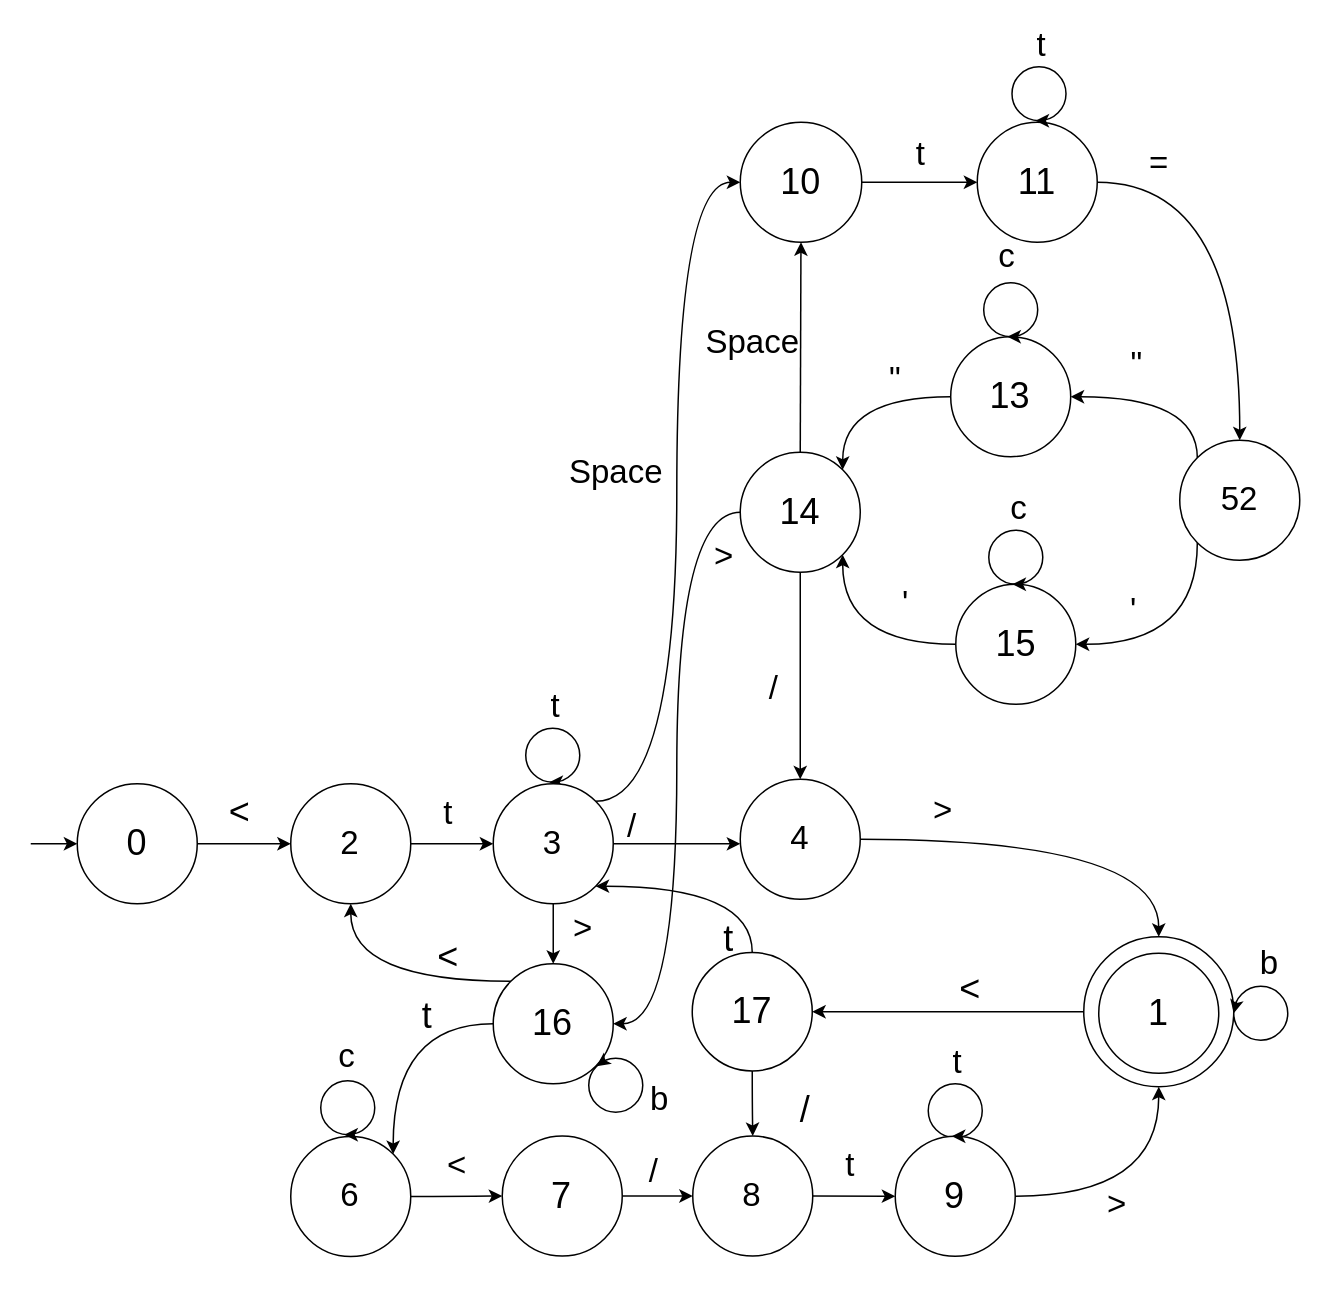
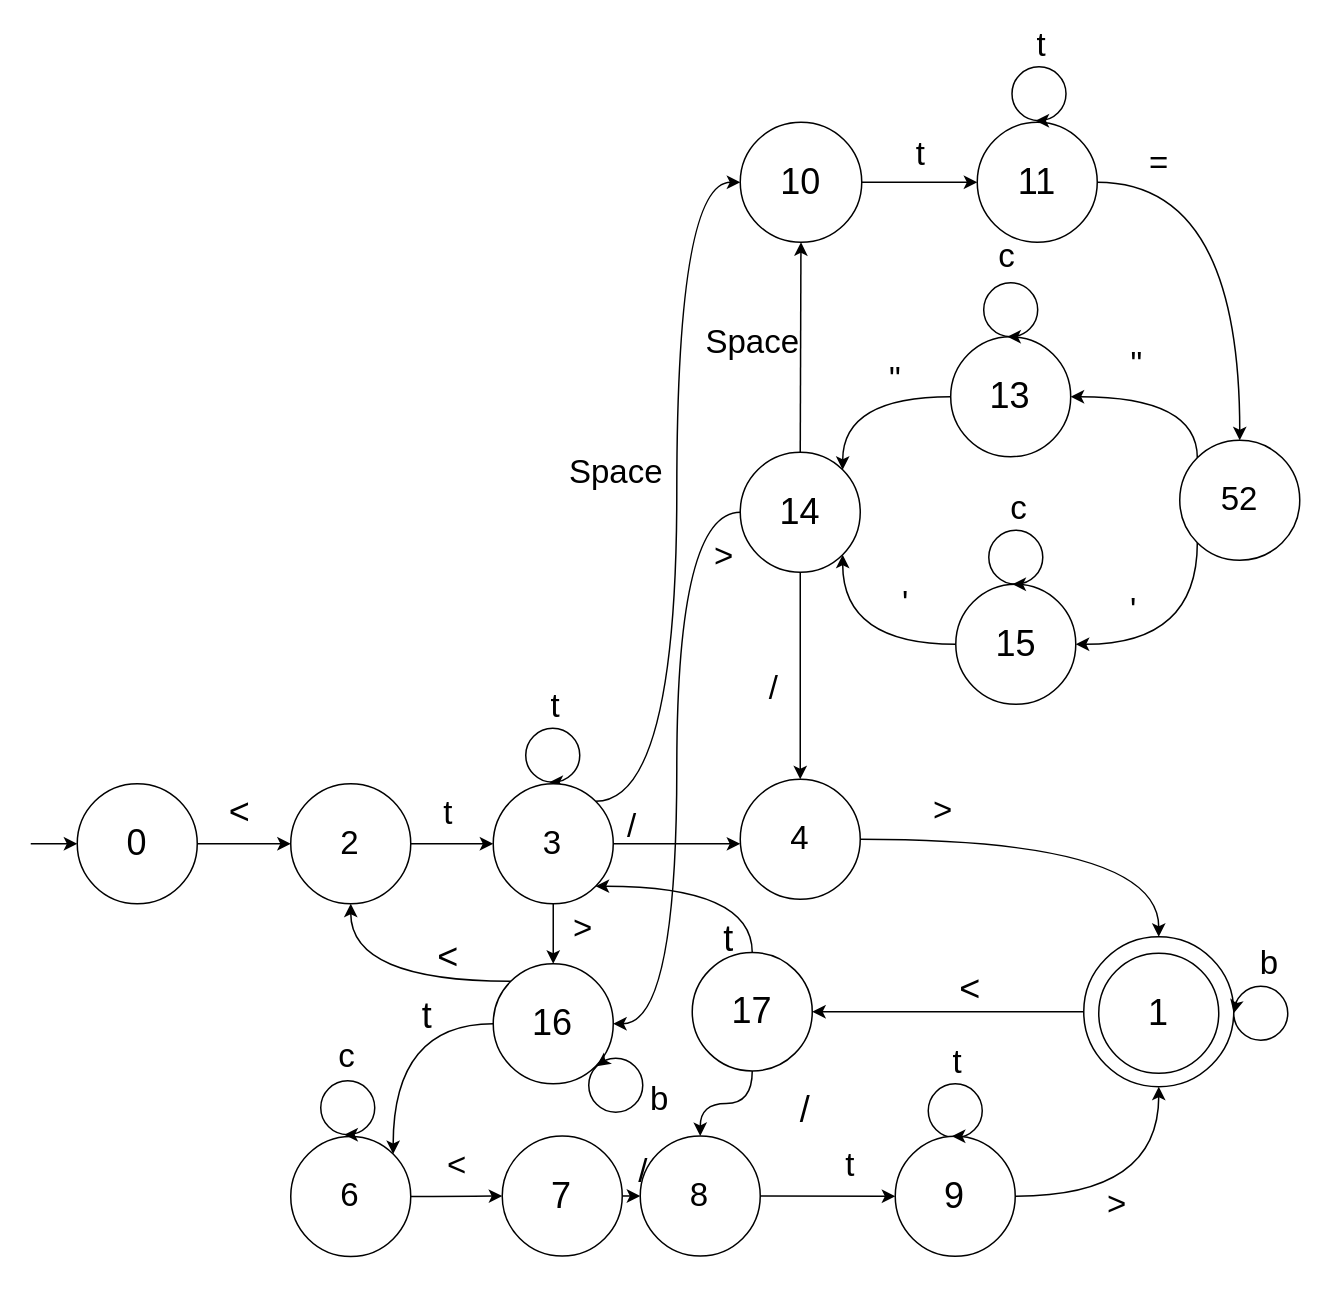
- <mxCell id="28" value="8" style="ellipse;whiteSpace=wrap;html=1;aspect=fixed;fontSize=22;" vertex="1" parent="1"><mxGeometry x="461.33" y="756.82" width="80" height="80" as="geometry" /></mxCell>
+ <mxCell id="28" value="8" style="ellipse;whiteSpace=wrap;html=1;aspect=fixed;fontSize=22;" vertex="1" parent="1"><mxGeometry x="426.33" y="756.82" width="80" height="80" as="geometry" /></mxCell>
